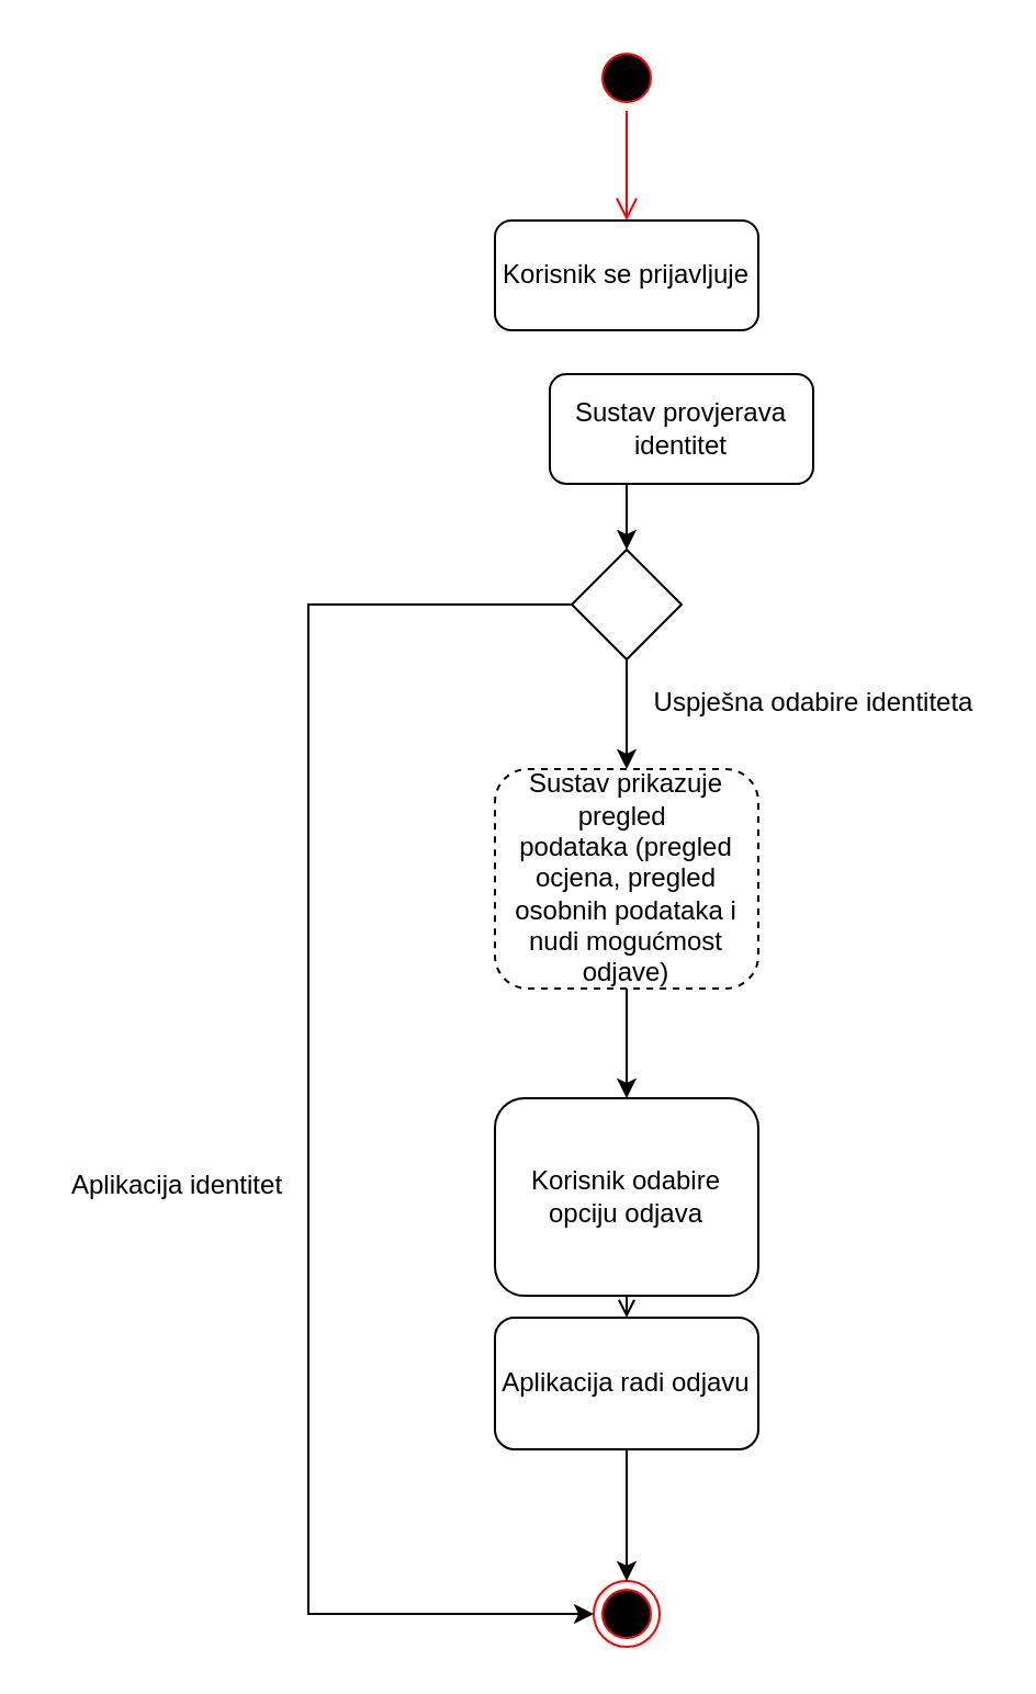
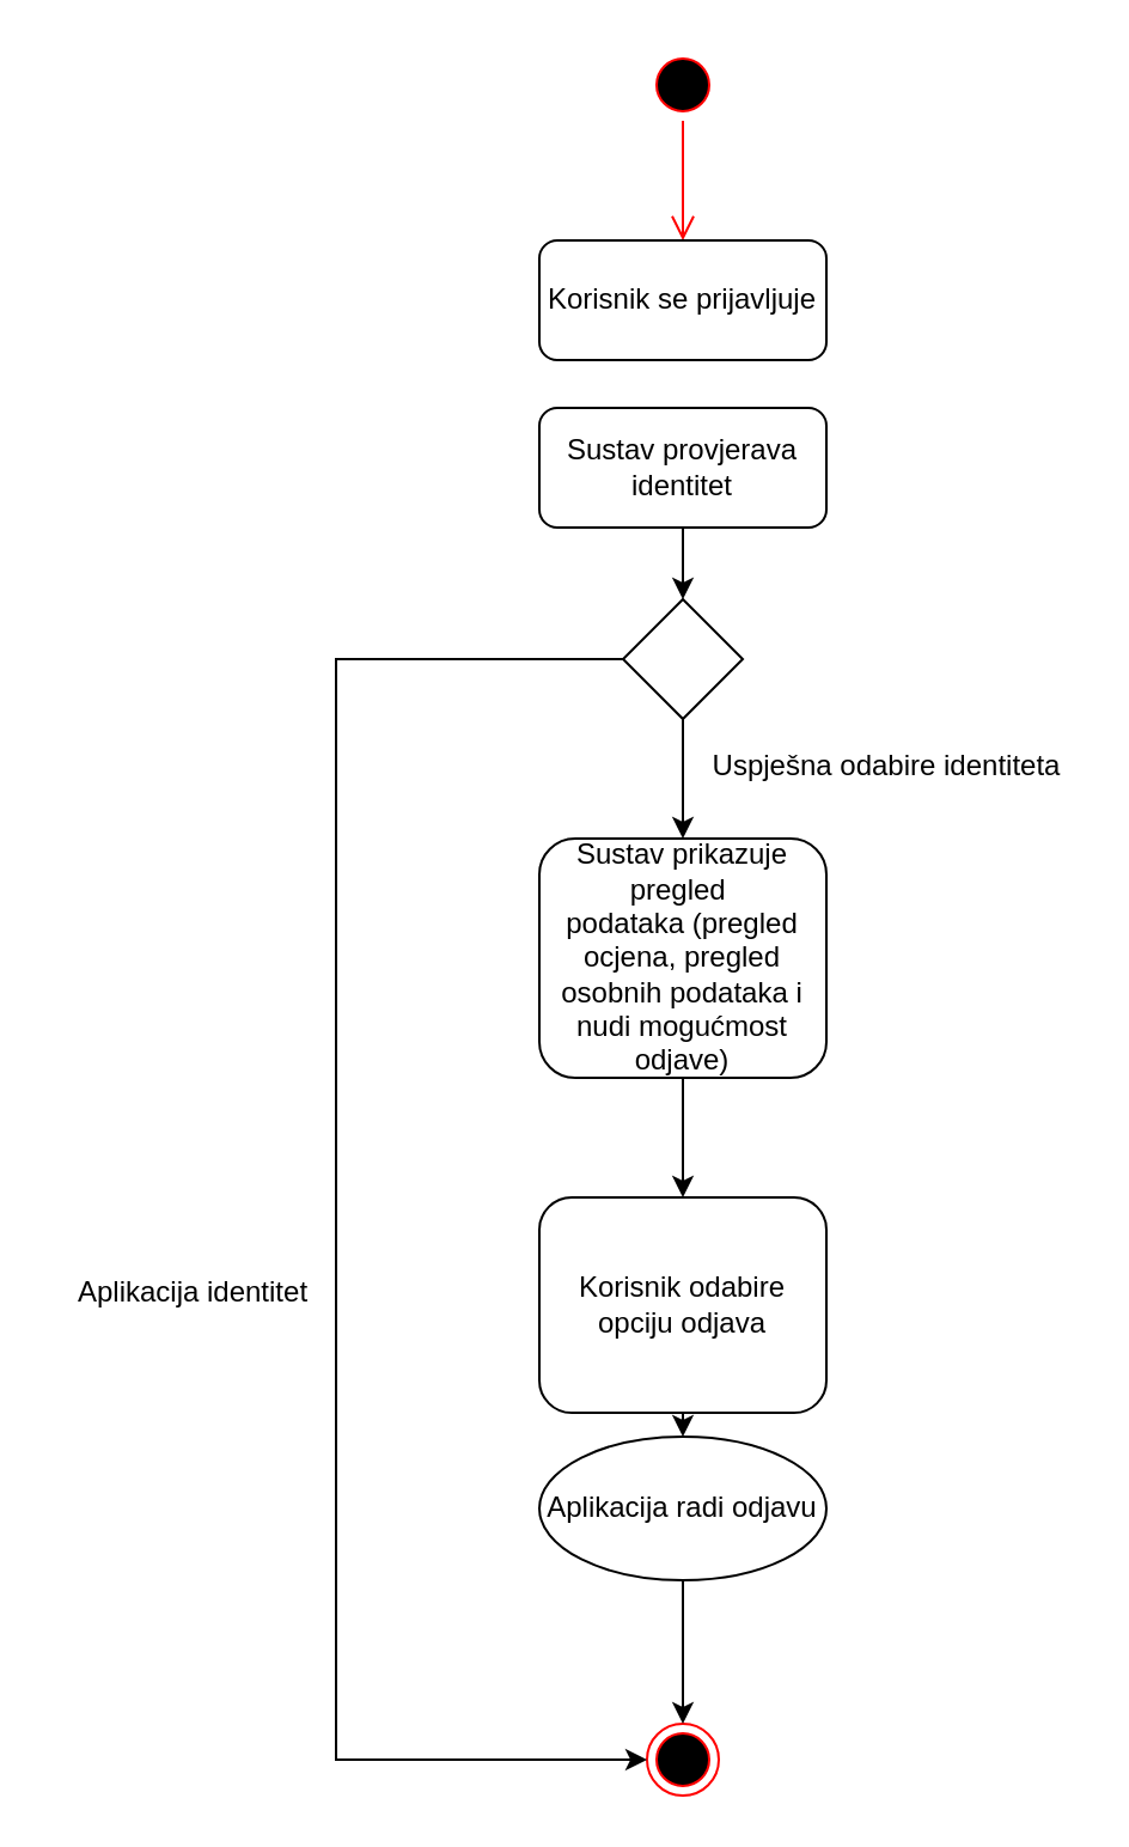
- <mxCell id="12" value="Sustav provjerava identitet" style="rounded=1;whiteSpace=wrap;html=1;" parent="1" vertex="1"><mxGeometry x="250" y="170" width="120" height="50" as="geometry" /></mxCell>
+ <mxCell id="12" value="Sustav provjerava identitet" style="rounded=1;whiteSpace=wrap;html=1;" parent="1" vertex="1"><mxGeometry x="225" y="170" width="120" height="50" as="geometry" /></mxCell>
- <mxCell id="5" value="Sustav prikazuje pregled&amp;nbsp;&lt;br&gt;podataka (pregled ocjena, pregled osobnih podataka i nudi mogućmost odjave)" style="rounded=1;whiteSpace=wrap;html=1;dashed=1;" parent="1" vertex="1"><mxGeometry x="225" y="350" width="120" height="100" as="geometry" /></mxCell>
+ <mxCell id="5" value="Sustav prikazuje pregled&amp;nbsp;&lt;br&gt;podataka (pregled ocjena, pregled osobnih podataka i nudi mogućmost odjave)" style="rounded=1;whiteSpace=wrap;html=1;" parent="1" vertex="1"><mxGeometry x="225" y="350" width="120" height="100" as="geometry" /></mxCell>
- <mxCell id="6" style="edgeStyle=orthogonalEdgeStyle;rounded=0;orthogonalLoop=1;jettySize=auto;html=1;exitX=0.5;exitY=1;exitDx=0;exitDy=0;entryX=0.5;entryY=0;entryDx=0;entryDy=0;endArrow=open;" parent="1" source="7" target="10" edge="1"><mxGeometry relative="1" as="geometry"><mxPoint x="300" y="700" as="targetPoint" /><Array as="points" /></mxGeometry></mxCell>
+ <mxCell id="6" style="edgeStyle=orthogonalEdgeStyle;rounded=0;orthogonalLoop=1;jettySize=auto;html=1;exitX=0.5;exitY=1;exitDx=0;exitDy=0;entryX=0.5;entryY=0;entryDx=0;entryDy=0;" parent="1" source="7" target="10" edge="1"><mxGeometry relative="1" as="geometry"><mxPoint x="300" y="700" as="targetPoint" /><Array as="points" /></mxGeometry></mxCell>
- <mxCell id="10" value="Aplikacija radi odjavu" style="rounded=1;whiteSpace=wrap;html=1;" parent="1" vertex="1"><mxGeometry x="225" y="600" width="120" height="60" as="geometry" /></mxCell>
+ <mxCell id="10" value="Aplikacija radi odjavu" style="ellipse;whiteSpace=wrap;html=1;" parent="1" vertex="1"><mxGeometry x="225" y="600" width="120" height="60" as="geometry" /></mxCell>
